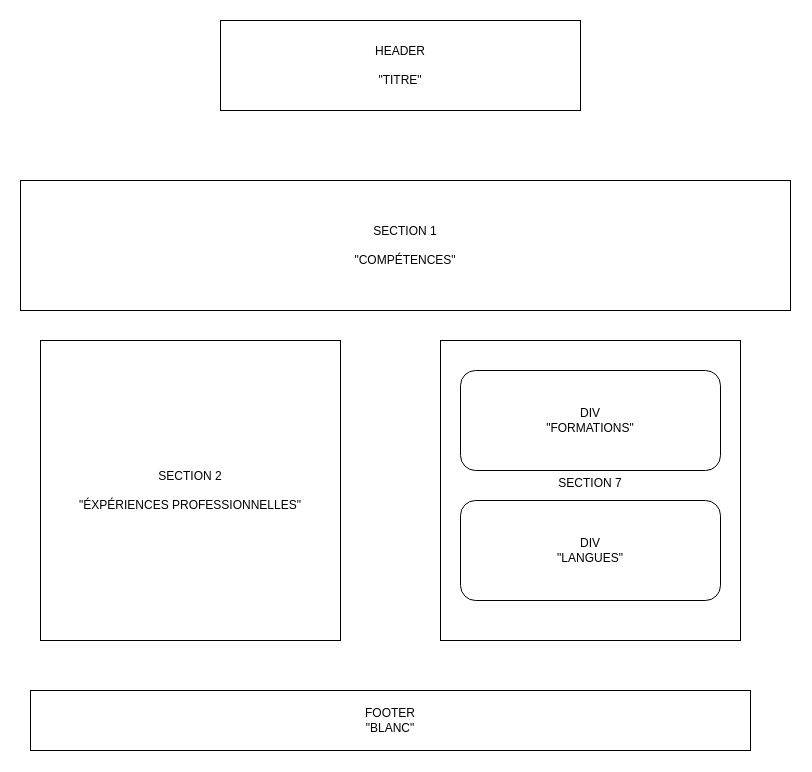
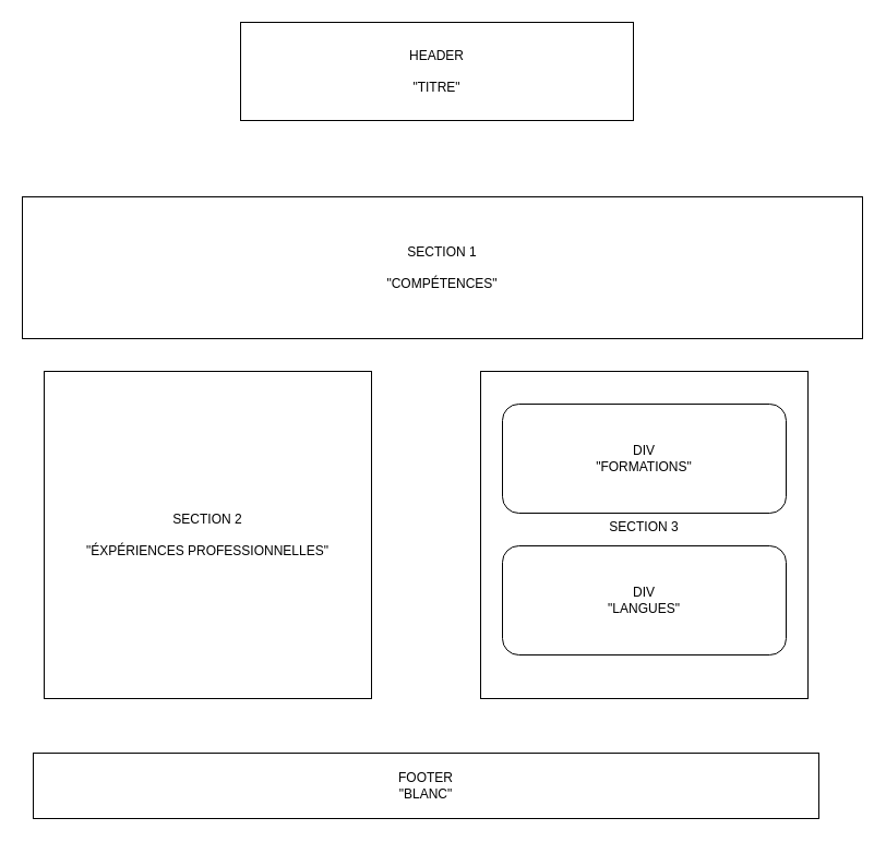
- <mxCell id="5" value="SECTION 7&lt;br&gt;&lt;br&gt;" style="whiteSpace=wrap;html=1;aspect=fixed;" parent="1" vertex="1"><mxGeometry x="440" y="340" width="300" height="300" as="geometry" /></mxCell>
+ <mxCell id="5" value="SECTION 3&lt;br&gt;&lt;br&gt;" style="whiteSpace=wrap;html=1;aspect=fixed;" parent="1" vertex="1"><mxGeometry x="440" y="340" width="300" height="300" as="geometry" /></mxCell>
